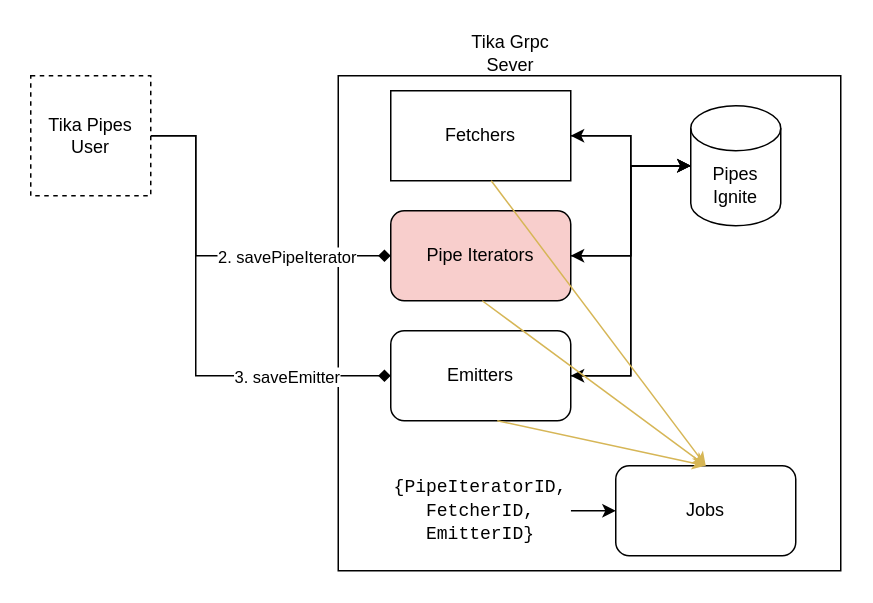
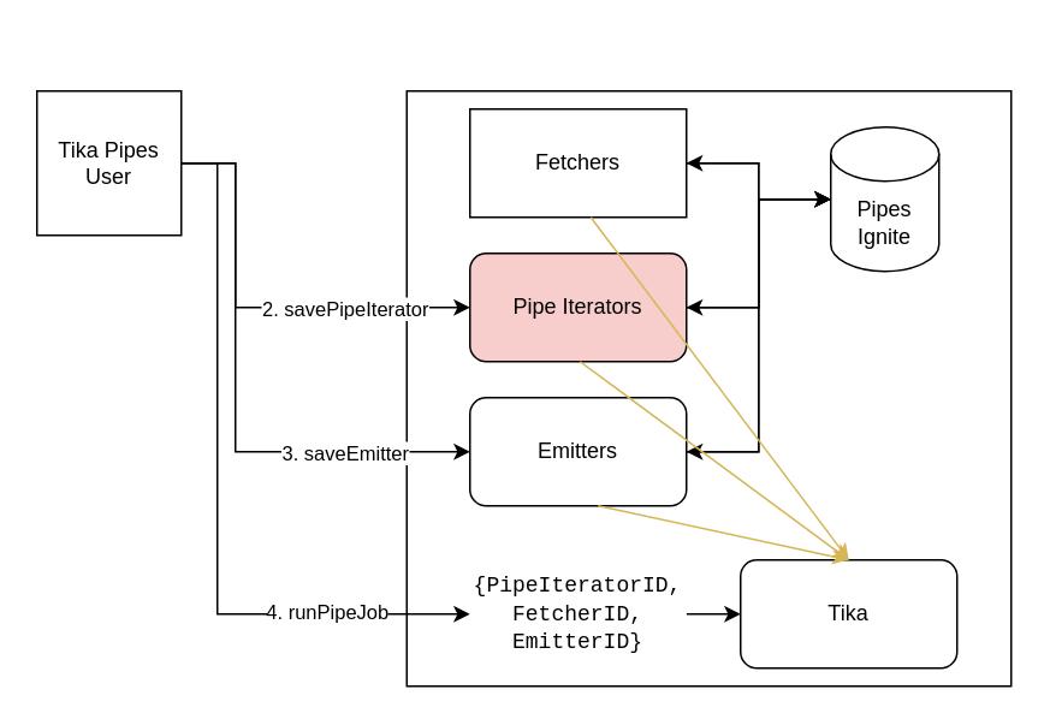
- <mxCell id="13" value="Tika Grpc Sever" style="text;html=1;align=center;verticalAlign=middle;whiteSpace=wrap;rounded=0;" vertex="1" parent="1"><mxGeometry x="310" y="20" width="60" height="30" as="geometry" /></mxCell>
- <mxCell id="7" value="Tika Pipes User" style="whiteSpace=wrap;html=1;aspect=fixed;dashed=1;" vertex="1" parent="1"><mxGeometry x="20" y="50" width="80" height="80" as="geometry" /></mxCell>
+ <mxCell id="7" value="Tika Pipes User" style="whiteSpace=wrap;html=1;aspect=fixed;" vertex="1" parent="1"><mxGeometry x="20" y="50" width="80" height="80" as="geometry" /></mxCell>
- <mxCell id="3" style="edgeStyle=orthogonalEdgeStyle;rounded=0;orthogonalLoop=1;jettySize=auto;html=1;entryX=0;entryY=0.5;entryDx=0;entryDy=0;endArrow=diamond;" edge="1" parent="1" source="7" target="10"><mxGeometry relative="1" as="geometry"><Array as="points"><mxPoint x="130" y="90" /><mxPoint x="130" y="170" /></Array></mxGeometry></mxCell>
+ <mxCell id="3" style="edgeStyle=orthogonalEdgeStyle;rounded=0;orthogonalLoop=1;jettySize=auto;html=1;entryX=0;entryY=0.5;entryDx=0;entryDy=0;" edge="1" parent="1" source="7" target="10"><mxGeometry relative="1" as="geometry"><Array as="points"><mxPoint x="130" y="90" /><mxPoint x="130" y="170" /></Array></mxGeometry></mxCell>
- <mxCell id="5" style="edgeStyle=orthogonalEdgeStyle;rounded=0;orthogonalLoop=1;jettySize=auto;html=1;entryX=0;entryY=0.5;entryDx=0;entryDy=0;endArrow=diamond;" edge="1" parent="1" source="7" target="12"><mxGeometry relative="1" as="geometry"><Array as="points"><mxPoint x="130" y="90" /><mxPoint x="130" y="250" /></Array></mxGeometry></mxCell>
+ <mxCell id="5" style="edgeStyle=orthogonalEdgeStyle;rounded=0;orthogonalLoop=1;jettySize=auto;html=1;entryX=0;entryY=0.5;entryDx=0;entryDy=0;" edge="1" parent="1" source="7" target="12"><mxGeometry relative="1" as="geometry"><Array as="points"><mxPoint x="130" y="90" /><mxPoint x="130" y="250" /></Array></mxGeometry></mxCell>
+ <mxCell id="20" value="" style="edgeStyle=orthogonalEdgeStyle;rounded=0;orthogonalLoop=1;jettySize=auto;html=1;entryX=0;entryY=0.5;entryDx=0;entryDy=0;" edge="1" parent="1" source="7" target="23"><mxGeometry relative="1" as="geometry"><mxPoint x="100" y="90" as="sourcePoint" /><mxPoint x="360" y="330" as="targetPoint" /><Array as="points"><mxPoint x="120" y="90" /><mxPoint x="120" y="340" /></Array></mxGeometry></mxCell>
+ <mxCell id="21" value="4. runPipeJob" style="edgeLabel;html=1;align=center;verticalAlign=middle;resizable=0;points=[];" vertex="1" connectable="0" parent="20"><mxGeometry x="0.61" y="2" relative="1" as="geometry"><mxPoint as="offset" /></mxGeometry></mxCell>
- <mxCell id="14" value="Jobs" style="rounded=1;whiteSpace=wrap;html=1;" vertex="1" parent="1"><mxGeometry x="410" y="310" width="120" height="60" as="geometry" /></mxCell>
+ <mxCell id="14" value="Tika" style="rounded=1;whiteSpace=wrap;html=1;" vertex="1" parent="1"><mxGeometry x="410" y="310" width="120" height="60" as="geometry" /></mxCell>
